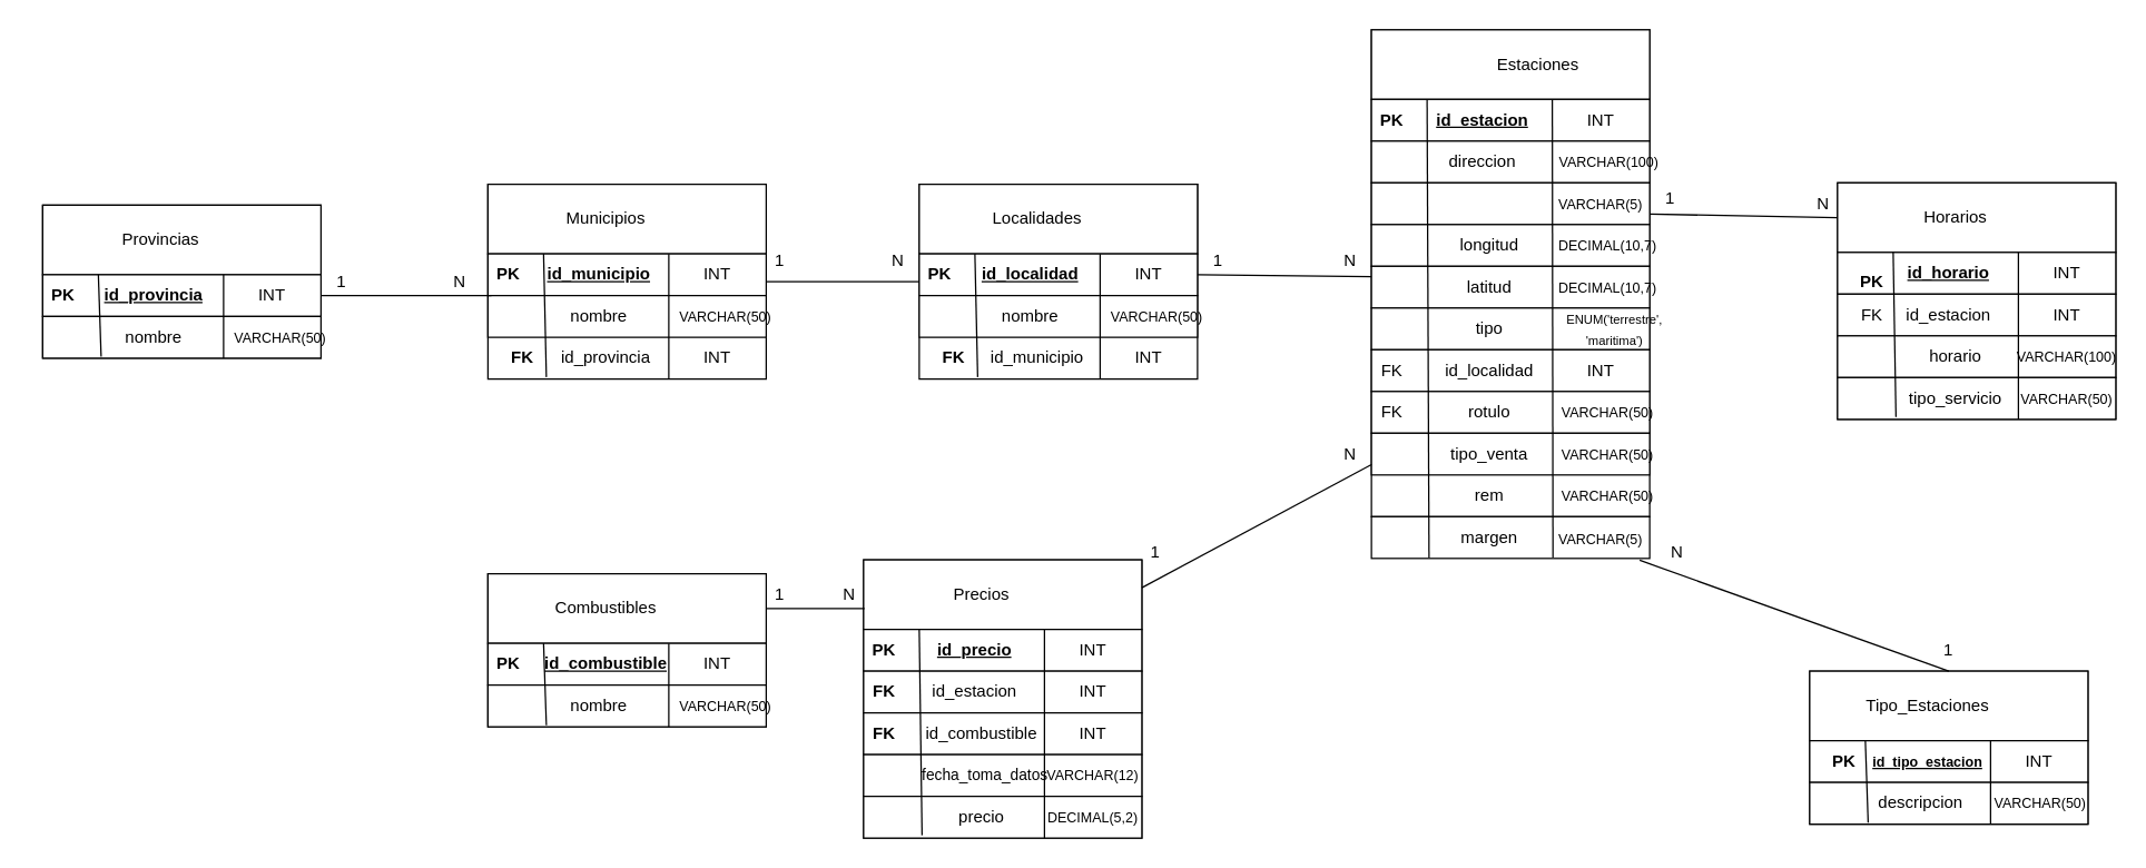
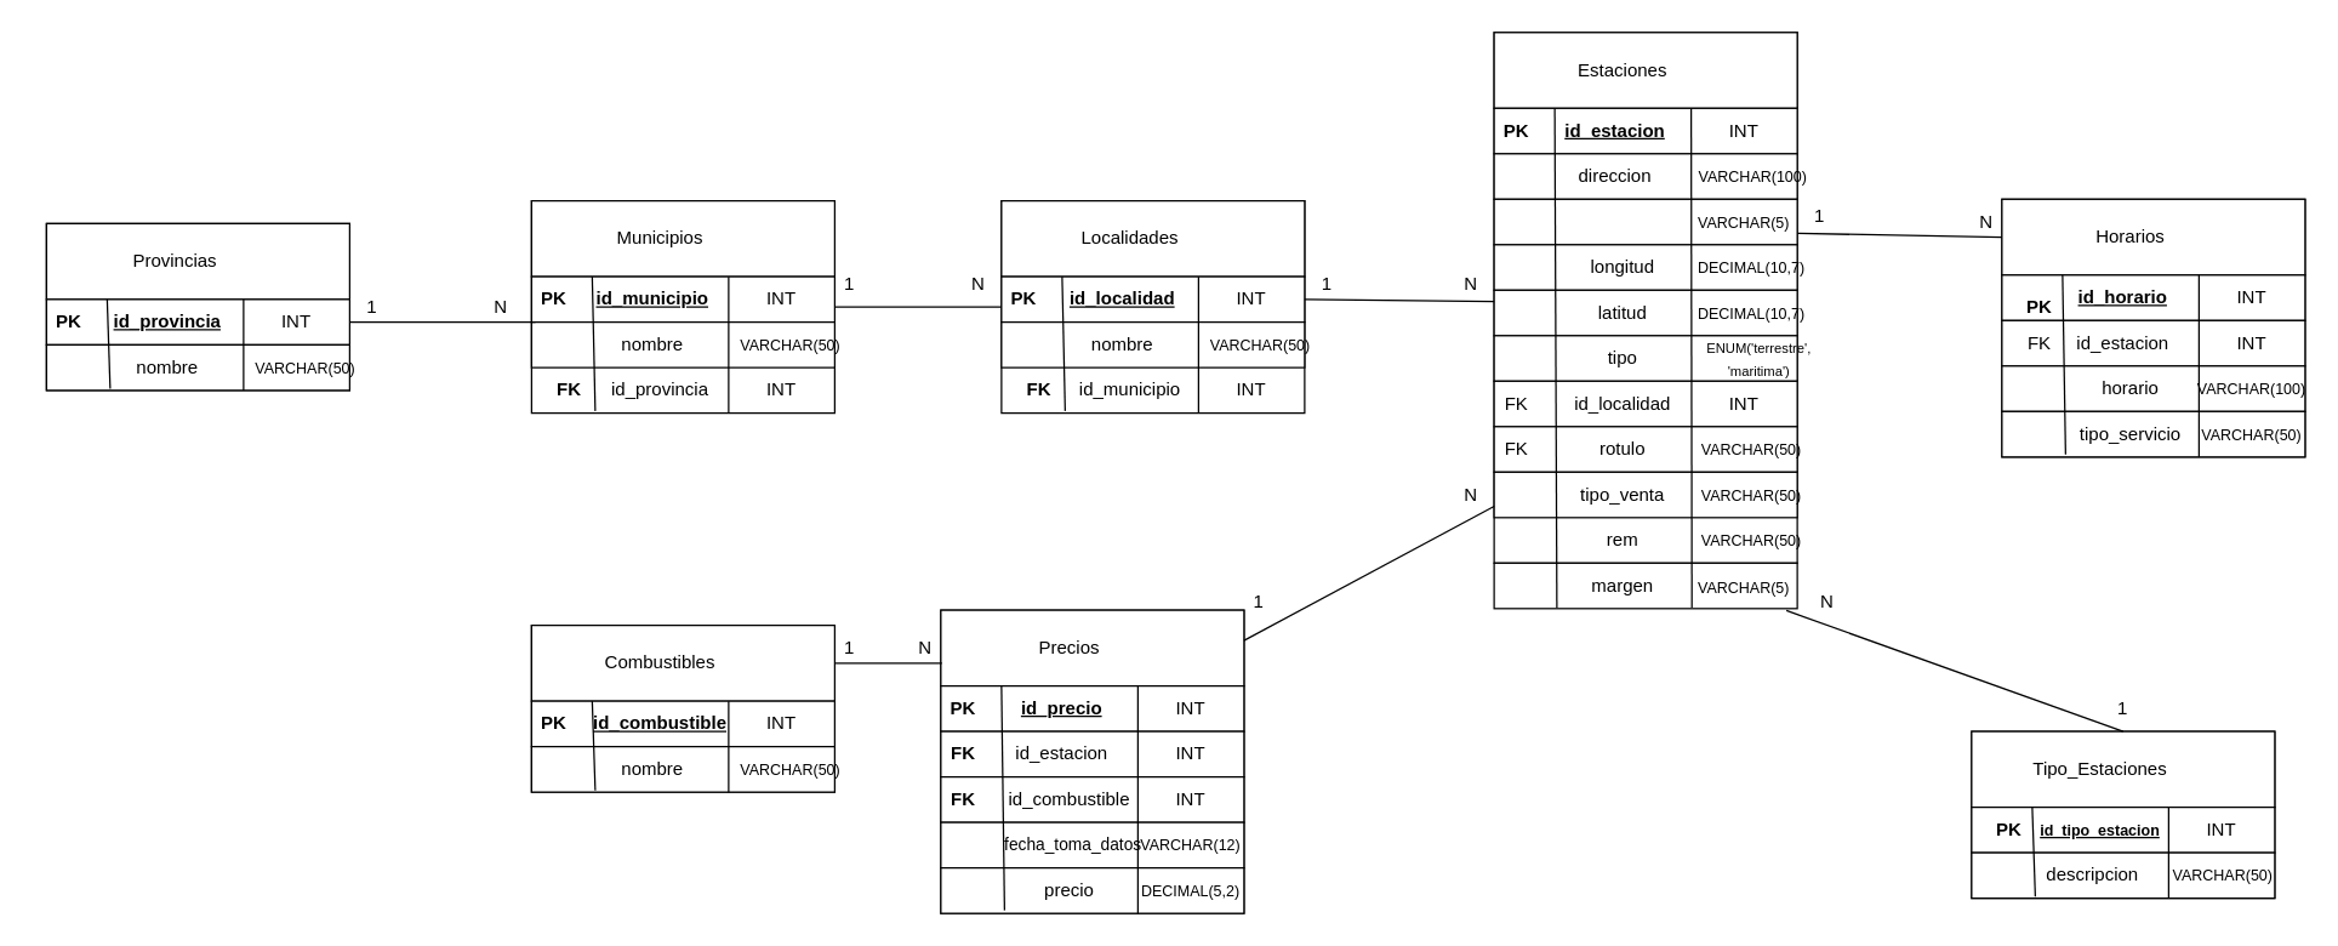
- <mxCell id="30" value="Estaciones" style="text;html=1;align=center;verticalAlign=middle;whiteSpace=wrap;rounded=0;" parent="1" vertex="1"><mxGeometry x="1075" y="30.95" width="60" height="30" as="geometry" /></mxCell>
+ <mxCell id="30" value="Estaciones" style="text;html=1;align=center;verticalAlign=middle;whiteSpace=wrap;rounded=0;" parent="1" vertex="1"><mxGeometry x="1040" y="30.95" width="60" height="30" as="geometry" /></mxCell>
